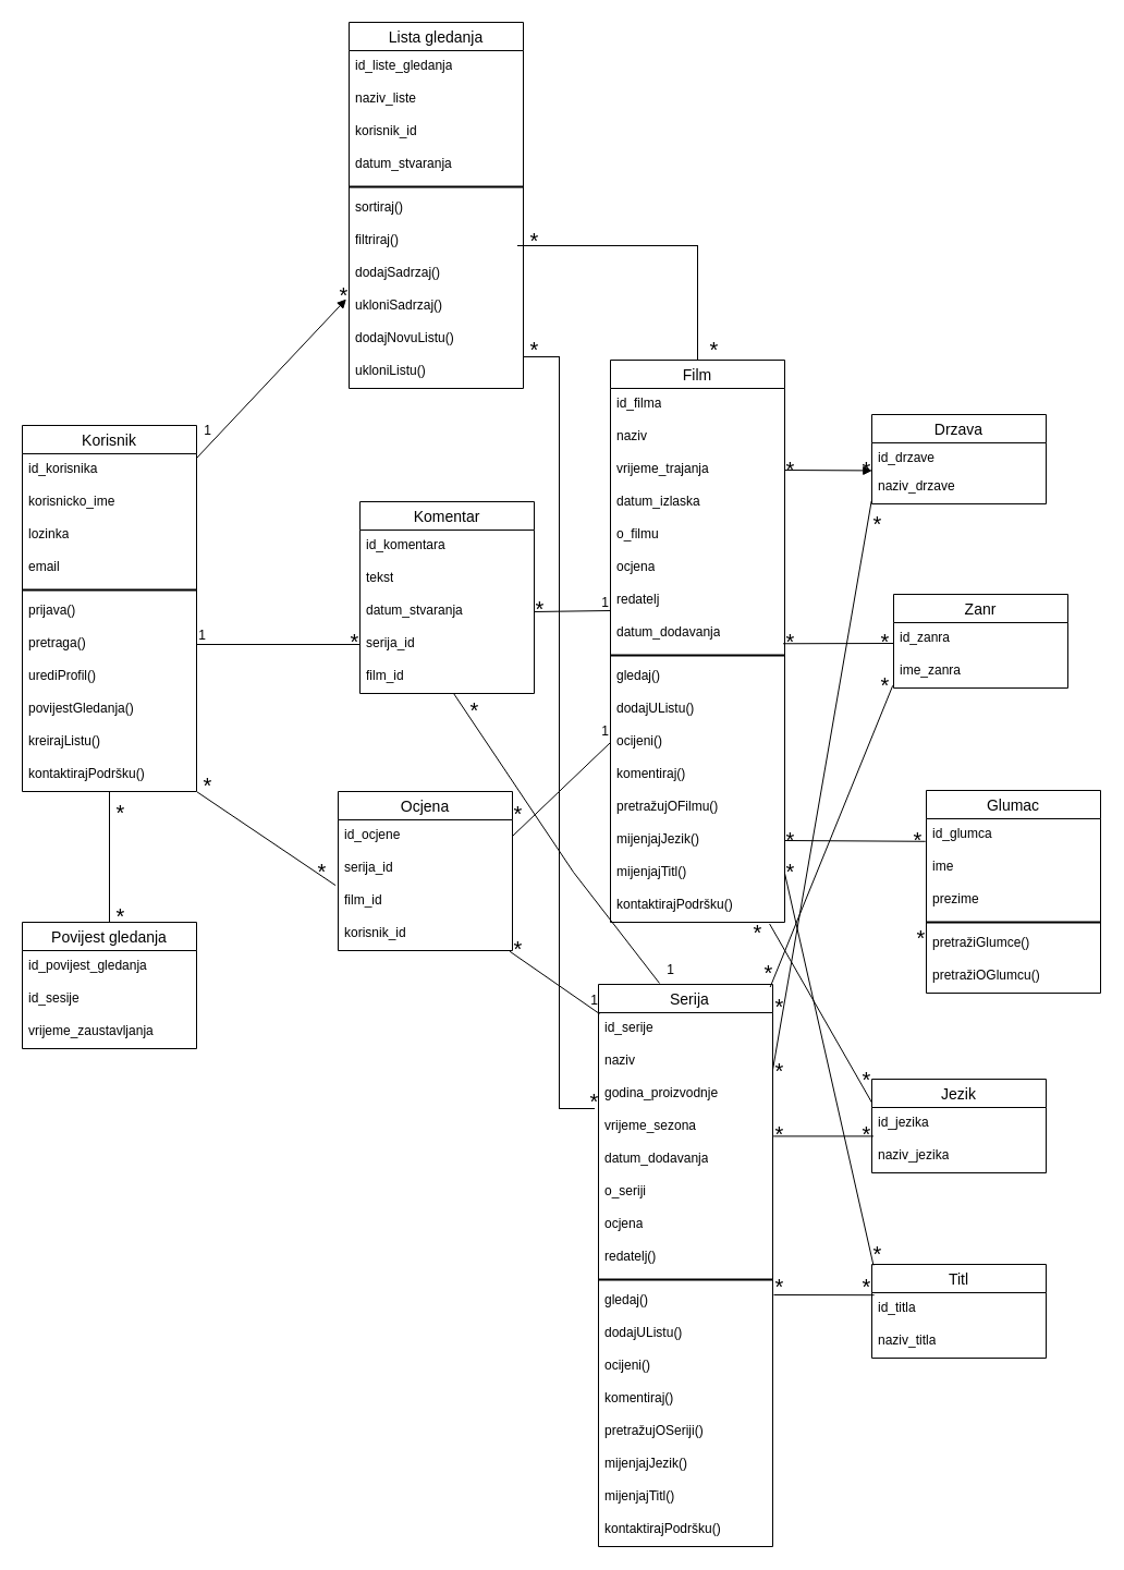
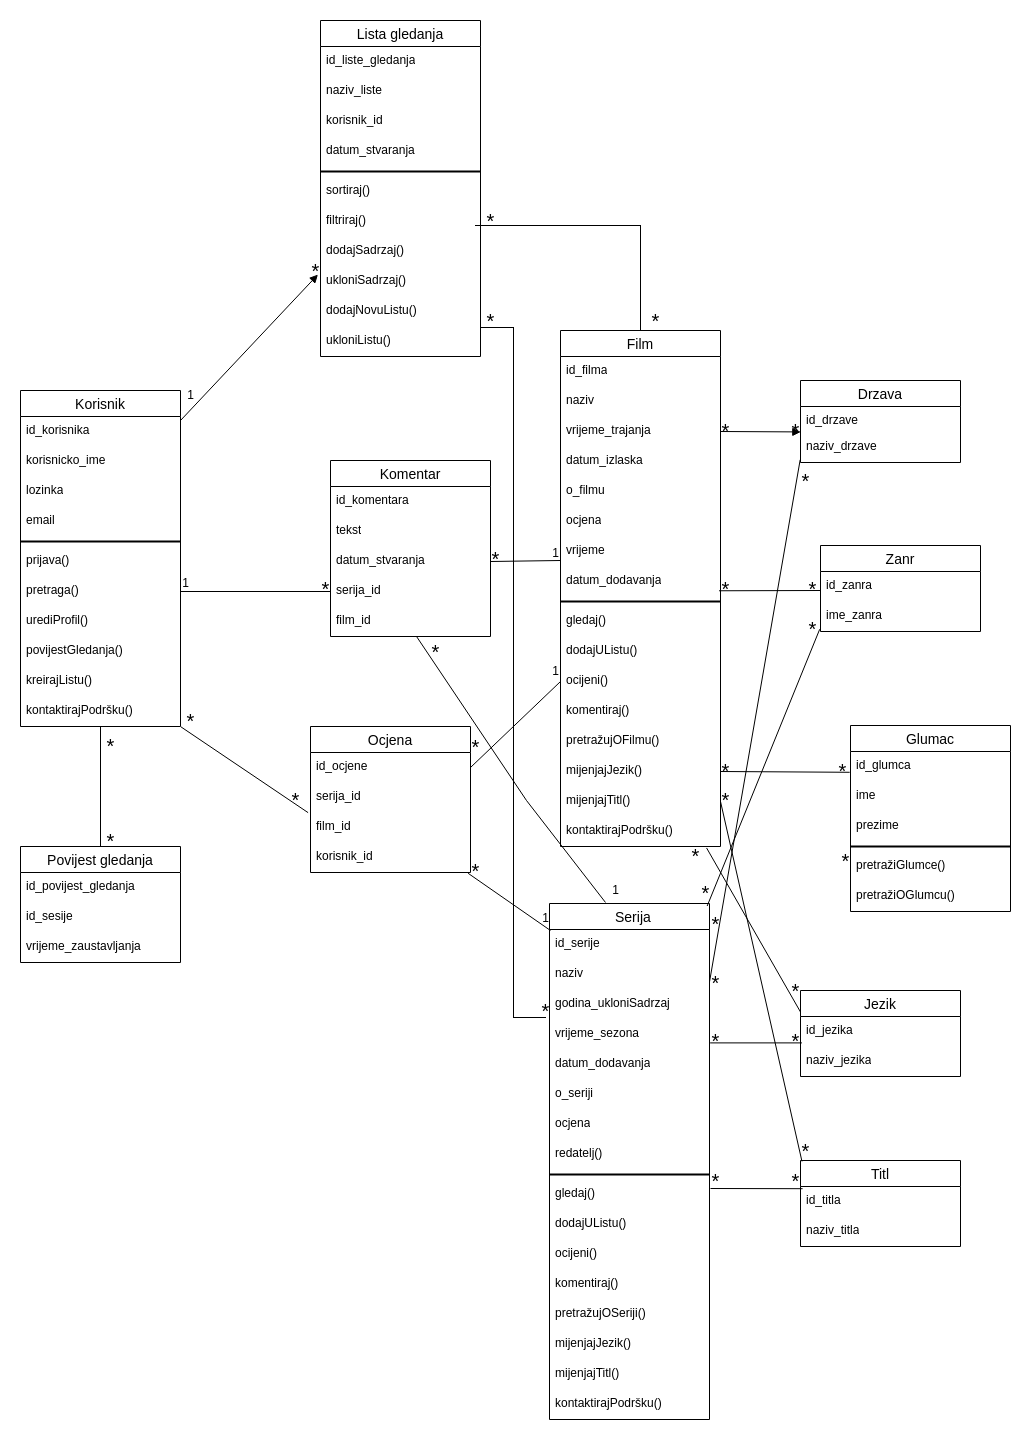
- <mxCell id="43" value="redatelj" style="text;strokeColor=none;fillColor=none;spacingLeft=4;spacingRight=4;overflow=hidden;rotatable=0;points=[[0,0.5],[1,0.5]];portConstraint=eastwest;fontSize=12;whiteSpace=wrap;html=1;" vertex="1" parent="36"><mxGeometry y="206" width="160" height="30" as="geometry" /></mxCell>
+ <mxCell id="43" value="vrijeme" style="text;strokeColor=none;fillColor=none;spacingLeft=4;spacingRight=4;overflow=hidden;rotatable=0;points=[[0,0.5],[1,0.5]];portConstraint=eastwest;fontSize=12;whiteSpace=wrap;html=1;" vertex="1" parent="36"><mxGeometry y="206" width="160" height="30" as="geometry" /></mxCell>
- <mxCell id="57" value="godina_proizvodnje" style="text;strokeColor=none;fillColor=none;spacingLeft=4;spacingRight=4;overflow=hidden;rotatable=0;points=[[0,0.5],[1,0.5]];portConstraint=eastwest;fontSize=12;whiteSpace=wrap;html=1;" vertex="1" parent="54"><mxGeometry y="86" width="160" height="30" as="geometry" /></mxCell>
+ <mxCell id="57" value="godina_ukloniSadrzaj" style="text;strokeColor=none;fillColor=none;spacingLeft=4;spacingRight=4;overflow=hidden;rotatable=0;points=[[0,0.5],[1,0.5]];portConstraint=eastwest;fontSize=12;whiteSpace=wrap;html=1;" vertex="1" parent="54"><mxGeometry y="86" width="160" height="30" as="geometry" /></mxCell>
